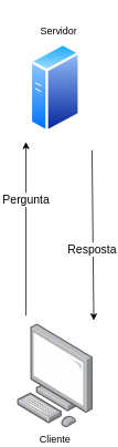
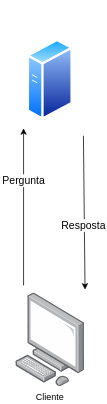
- <mxCell id="6" value="&lt;font style=&quot;font-size: 12px&quot;&gt;Servidor&lt;/font&gt;" style="text;html=1;strokeColor=none;fillColor=none;align=center;verticalAlign=middle;whiteSpace=wrap;rounded=0;fontSize=14;" vertex="1" parent="1"><mxGeometry x="41" y="20" width="60" height="30" as="geometry" /></mxCell>
